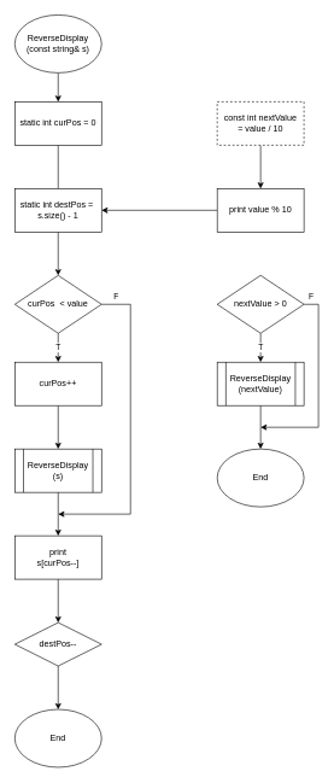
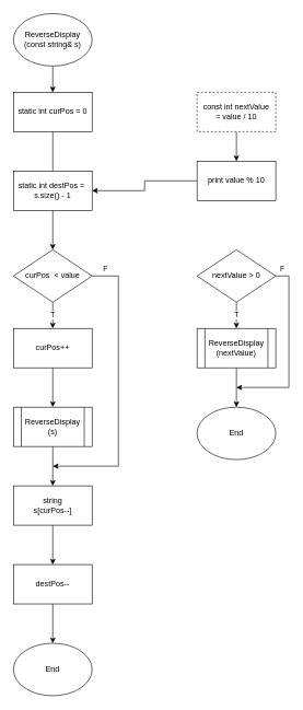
- <mxCell id="26" value="print value % 10" style="rounded=0;whiteSpace=wrap;html=1;" parent="1" vertex="1"><mxGeometry x="300" y="260" width="120" height="60" as="geometry" /></mxCell>
+ <mxCell id="26" value="print value % 10" style="rounded=0;whiteSpace=wrap;html=1;" parent="1" vertex="1"><mxGeometry x="300" y="245" width="120" height="60" as="geometry" /></mxCell>
- <mxCell id="16" value="print&lt;br&gt;s[curPos--]" style="rounded=0;whiteSpace=wrap;html=1;" parent="1" vertex="1"><mxGeometry x="20" y="740" width="120" height="60" as="geometry" /></mxCell>
+ <mxCell id="16" value="string&lt;br&gt;s[curPos--]" style="rounded=0;whiteSpace=wrap;html=1;" parent="1" vertex="1"><mxGeometry x="20" y="740" width="120" height="60" as="geometry" /></mxCell>
- <mxCell id="18" value="destPos--" style="rhombus;whiteSpace=wrap;html=1;" parent="1" vertex="1"><mxGeometry x="20" y="860" width="120" height="60" as="geometry" /></mxCell>
+ <mxCell id="18" value="destPos--" style="rounded=0;whiteSpace=wrap;html=1;" parent="1" vertex="1"><mxGeometry x="20" y="860" width="120" height="60" as="geometry" /></mxCell>
